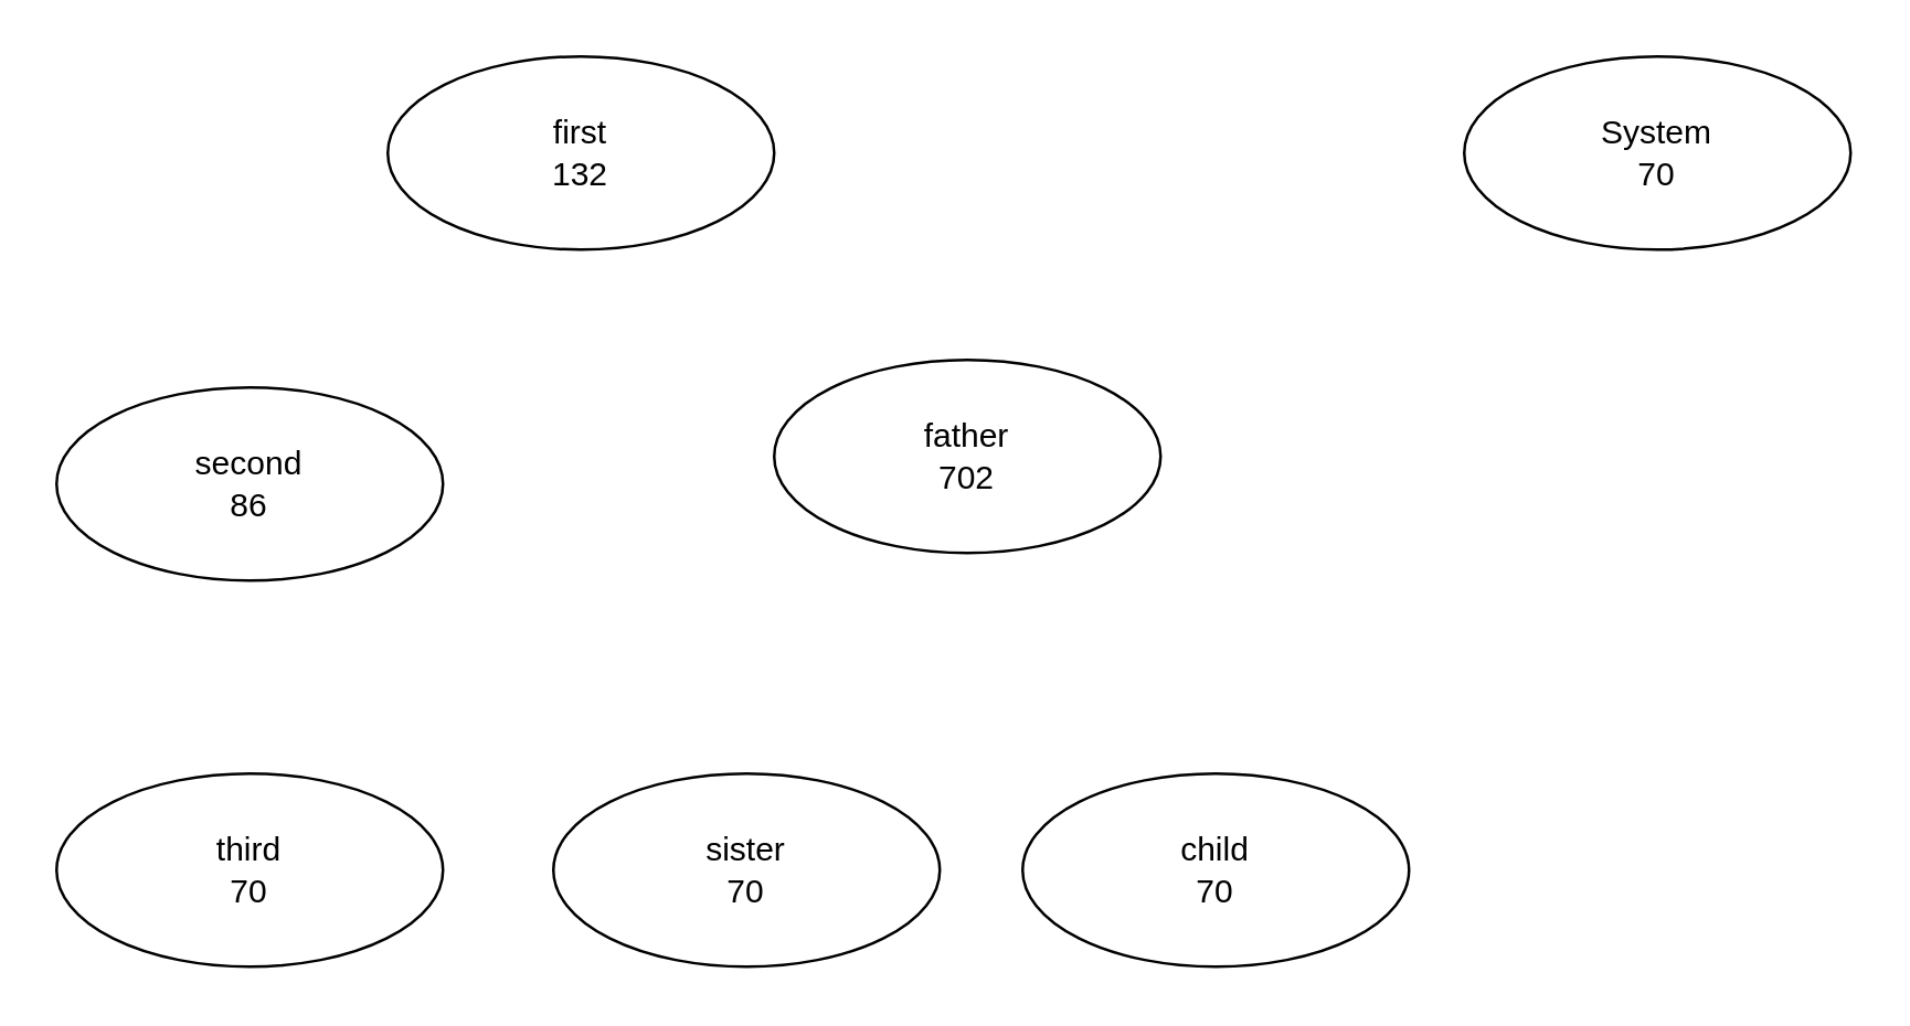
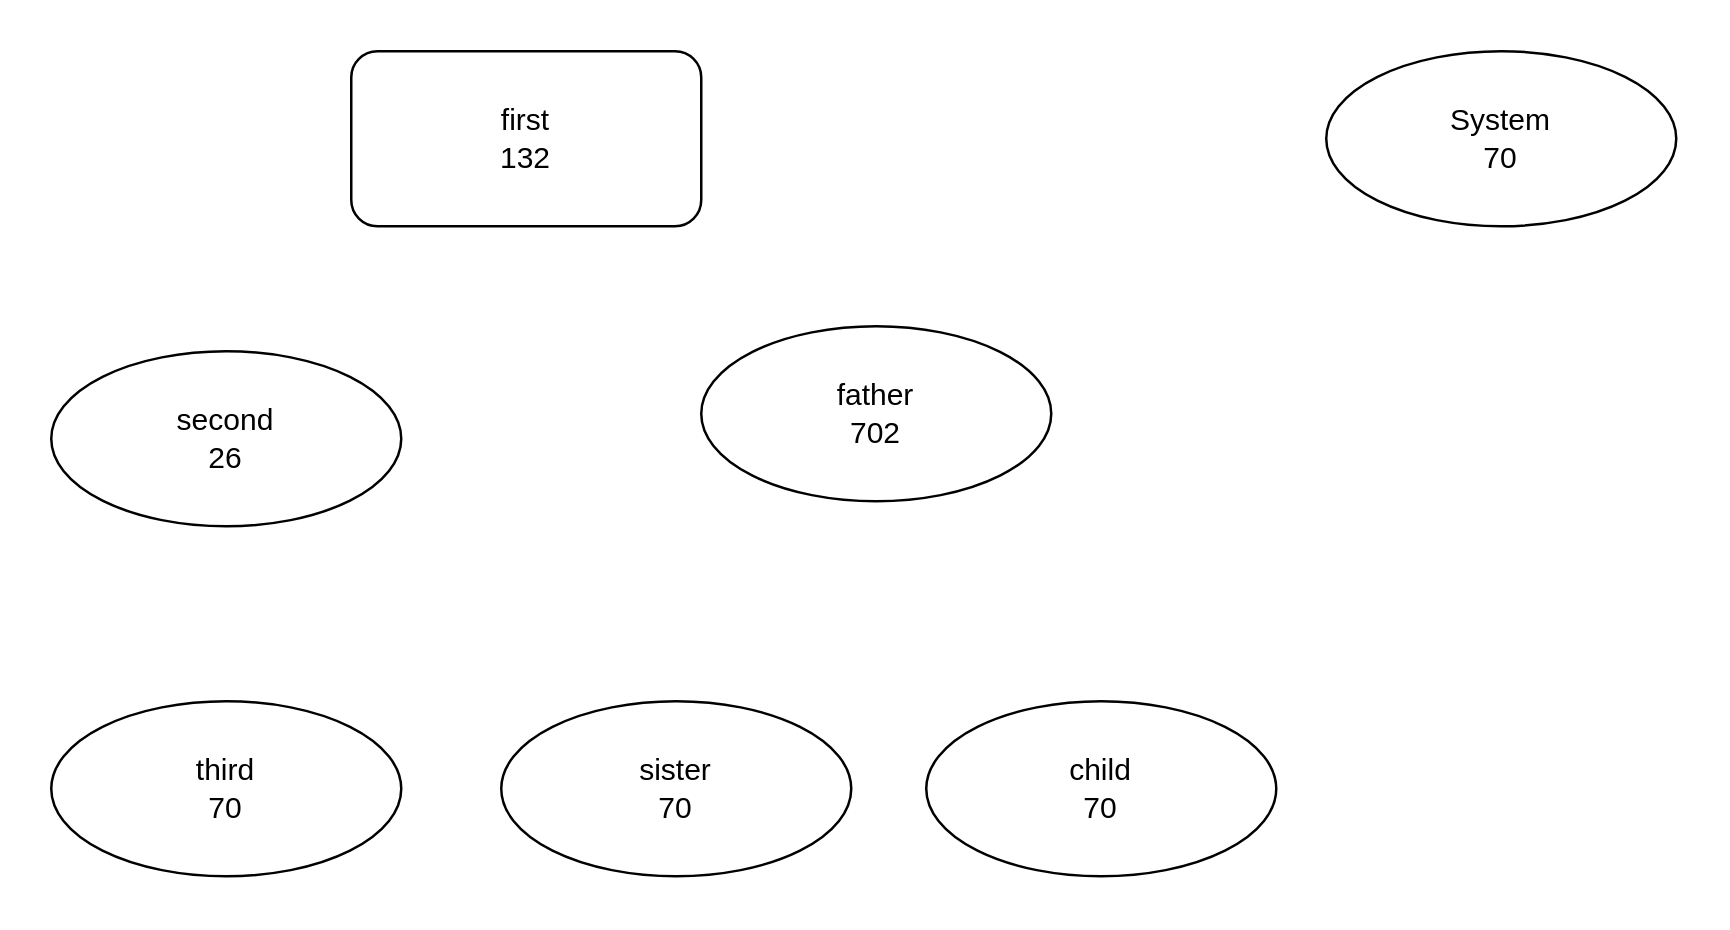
- <mxCell id="4" value="first&lt;br&gt;132" style="ellipse;whiteSpace=wrap;html=1;" vertex="1" parent="1"><mxGeometry x="140" y="20" width="140" height="70" as="geometry" /></mxCell>
+ <mxCell id="4" value="first&lt;br&gt;132" style="whiteSpace=wrap;html=1;rounded=1;" vertex="1" parent="1"><mxGeometry x="140" y="20" width="140" height="70" as="geometry" /></mxCell>
- <mxCell id="5" value="second&lt;br&gt;86" style="ellipse;whiteSpace=wrap;html=1;" vertex="1" parent="1"><mxGeometry x="20" y="140" width="140" height="70" as="geometry" /></mxCell>
+ <mxCell id="5" value="second&lt;br&gt;26" style="ellipse;whiteSpace=wrap;html=1;" vertex="1" parent="1"><mxGeometry x="20" y="140" width="140" height="70" as="geometry" /></mxCell>
